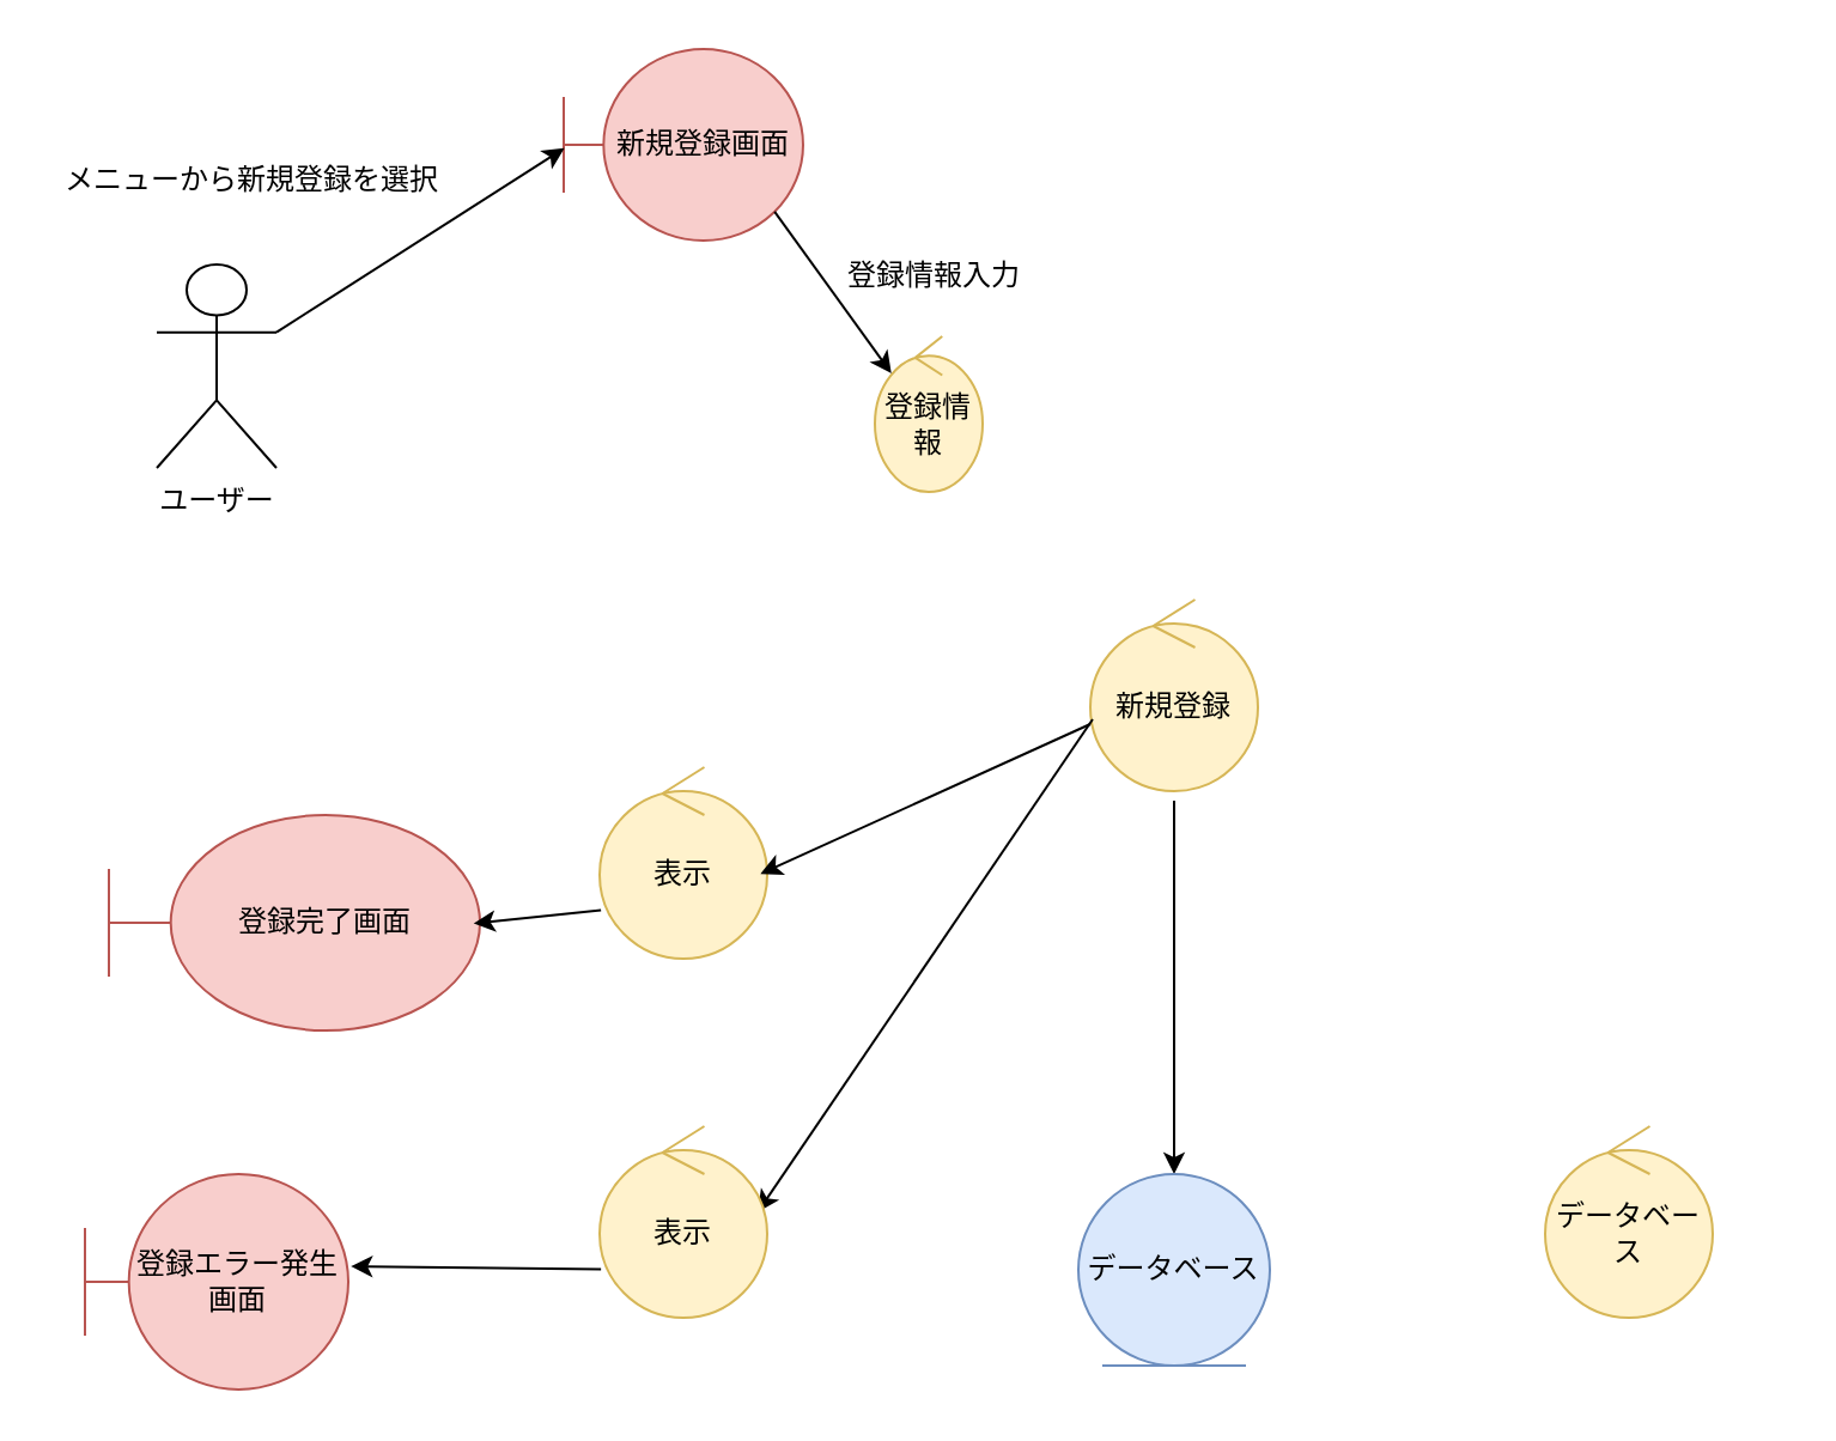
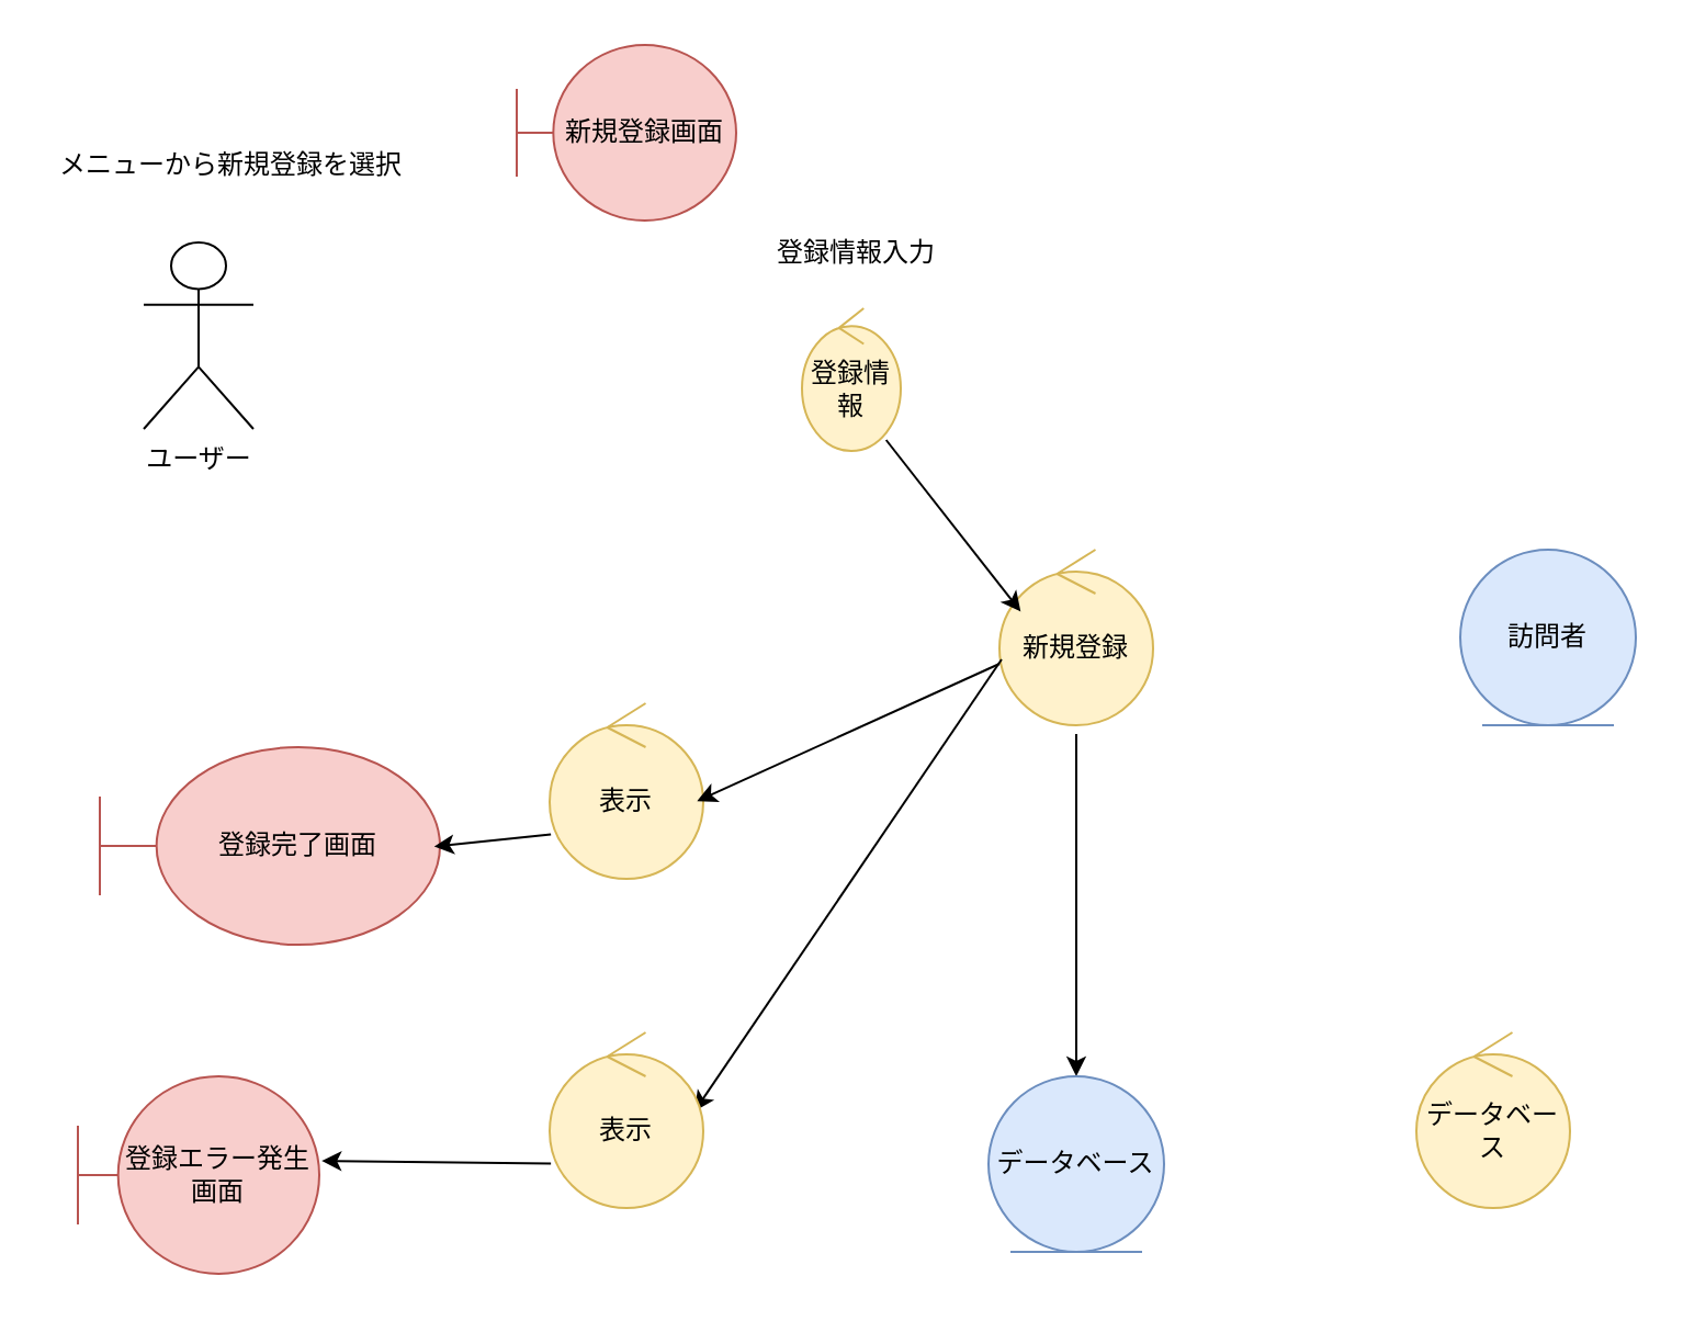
- <mxCell id="5" value="" style="endArrow=classic;html=1;rounded=0;exitX=1;exitY=0.333;exitDx=0;exitDy=0;exitPerimeter=0;entryX=0.003;entryY=0.517;entryDx=0;entryDy=0;entryPerimeter=0;" parent="1" source="3" target="4" edge="1"><mxGeometry width="50" height="50" relative="1" as="geometry"><mxPoint x="395" y="220" as="sourcePoint" /><mxPoint x="445" y="170" as="targetPoint" /></mxGeometry></mxCell>
- <mxCell id="12" value="" style="endArrow=classic;html=1;rounded=0;exitX=0.881;exitY=0.849;exitDx=0;exitDy=0;exitPerimeter=0;entryX=0.153;entryY=0.238;entryDx=0;entryDy=0;entryPerimeter=0;" parent="1" source="4" target="11" edge="1"><mxGeometry width="50" height="50" relative="1" as="geometry"><mxPoint x="355" y="230" as="sourcePoint" /><mxPoint x="405" y="180" as="targetPoint" /></mxGeometry></mxCell>
+ <mxCell id="13" value="" style="endArrow=classic;html=1;rounded=0;entryX=0.138;entryY=0.353;entryDx=0;entryDy=0;entryPerimeter=0;exitX=0.852;exitY=0.923;exitDx=0;exitDy=0;exitPerimeter=0;" parent="1" source="11" target="6" edge="1"><mxGeometry width="50" height="50" relative="1" as="geometry"><mxPoint x="355" y="230" as="sourcePoint" /><mxPoint x="405" y="180" as="targetPoint" /></mxGeometry></mxCell>
+ <mxCell id="10" value="訪問者" style="ellipse;shape=umlEntity;whiteSpace=wrap;html=1;fillColor=#dae8fc;strokeColor=#6c8ebf;" parent="1" vertex="1"><mxGeometry x="665" y="250" width="80" height="80" as="geometry" /></mxCell>
